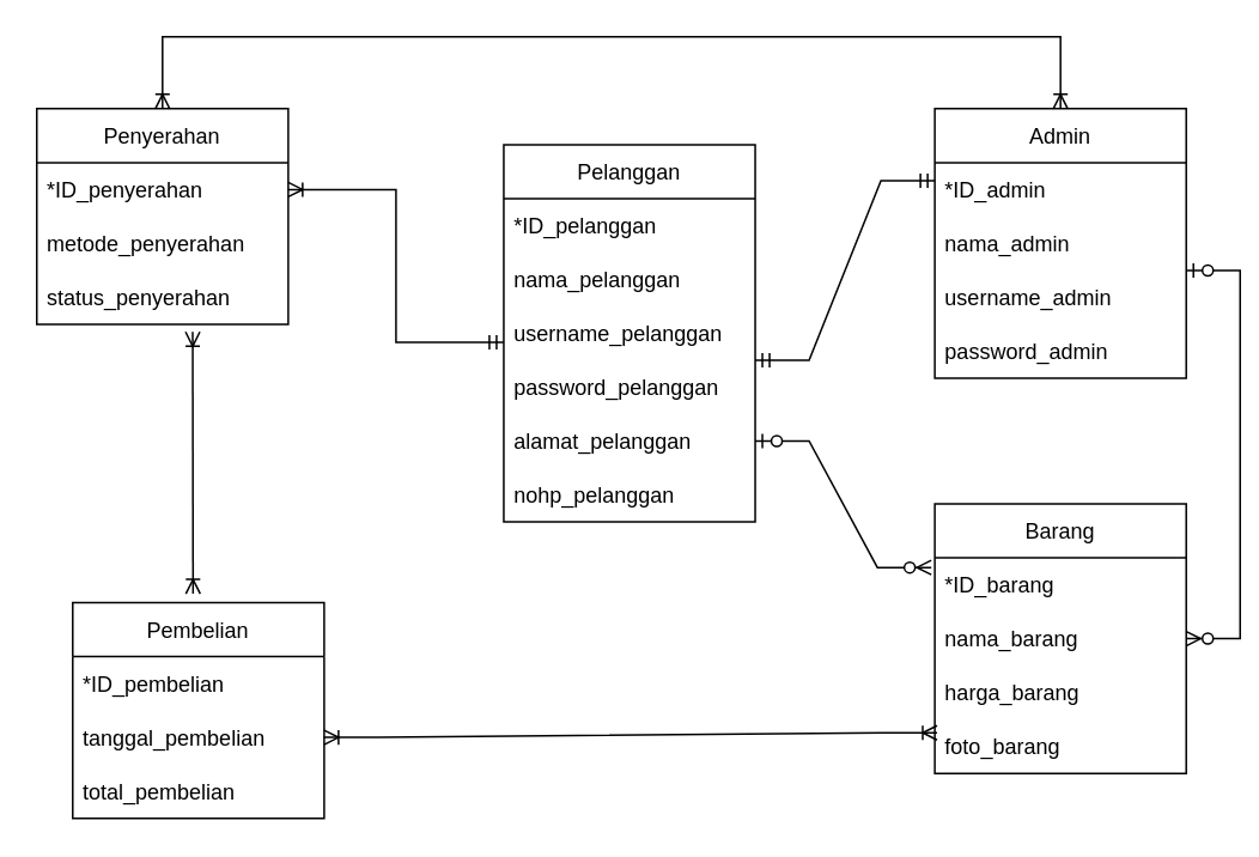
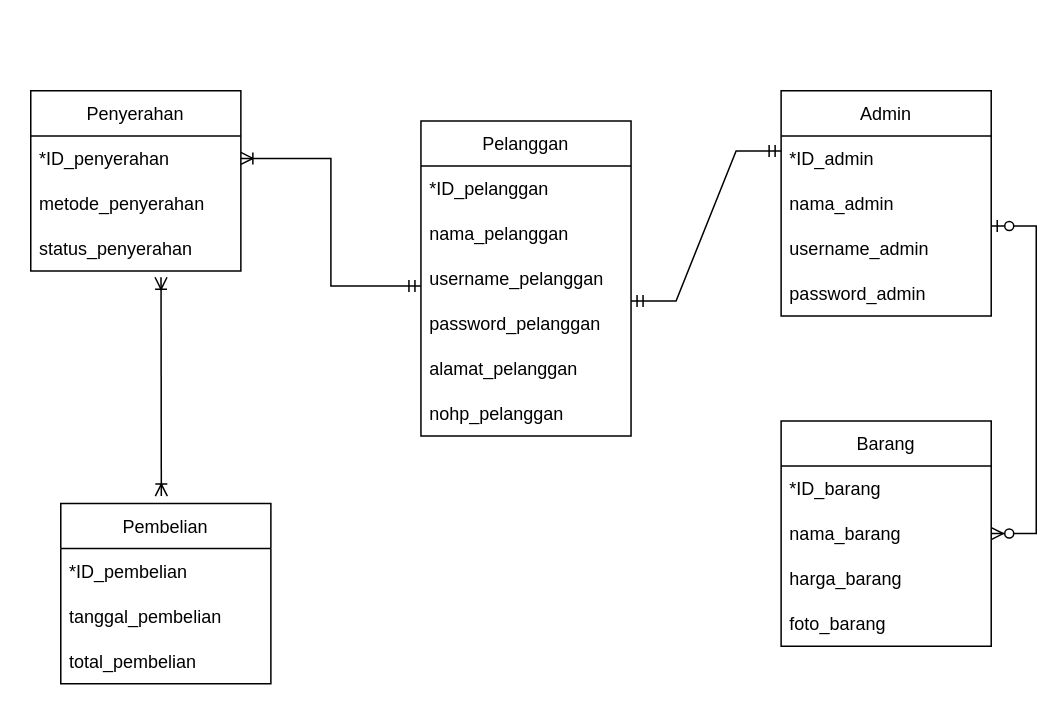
- <mxCell id="34" value="" style="edgeStyle=elbowEdgeStyle;fontSize=12;html=1;endArrow=ERoneToMany;startArrow=ERoneToMany;rounded=0;exitX=0.5;exitY=0;exitDx=0;exitDy=0;elbow=vertical;entryX=0.5;entryY=0;entryDx=0;entryDy=0;" edge="1" parent="1" source="24" target="2"><mxGeometry width="100" height="100" relative="1" as="geometry"><mxPoint x="420" y="160" as="sourcePoint" /><mxPoint x="520" y="60" as="targetPoint" /><Array as="points"><mxPoint x="350" y="20" /></Array></mxGeometry></mxCell>
- <mxCell id="31" value="" style="edgeStyle=entityRelationEdgeStyle;fontSize=12;html=1;endArrow=ERzeroToMany;startArrow=ERzeroToOne;rounded=0;entryX=-0.014;entryY=0.18;entryDx=0;entryDy=0;entryPerimeter=0;exitX=1;exitY=0.5;exitDx=0;exitDy=0;" edge="1" parent="1" source="13" target="16"><mxGeometry width="100" height="100" relative="1" as="geometry"><mxPoint x="340" y="260" as="sourcePoint" /><mxPoint x="440" y="160" as="targetPoint" /></mxGeometry></mxCell>
- <mxCell id="32" value="" style="edgeStyle=entityRelationEdgeStyle;fontSize=12;html=1;endArrow=ERoneToMany;startArrow=ERoneToMany;rounded=0;exitX=1;exitY=0.5;exitDx=0;exitDy=0;entryX=0.009;entryY=0.247;entryDx=0;entryDy=0;entryPerimeter=0;" edge="1" parent="1" source="22" target="19"><mxGeometry width="100" height="100" relative="1" as="geometry"><mxPoint x="340" y="460" as="sourcePoint" /><mxPoint x="510" y="410" as="targetPoint" /></mxGeometry></mxCell>
